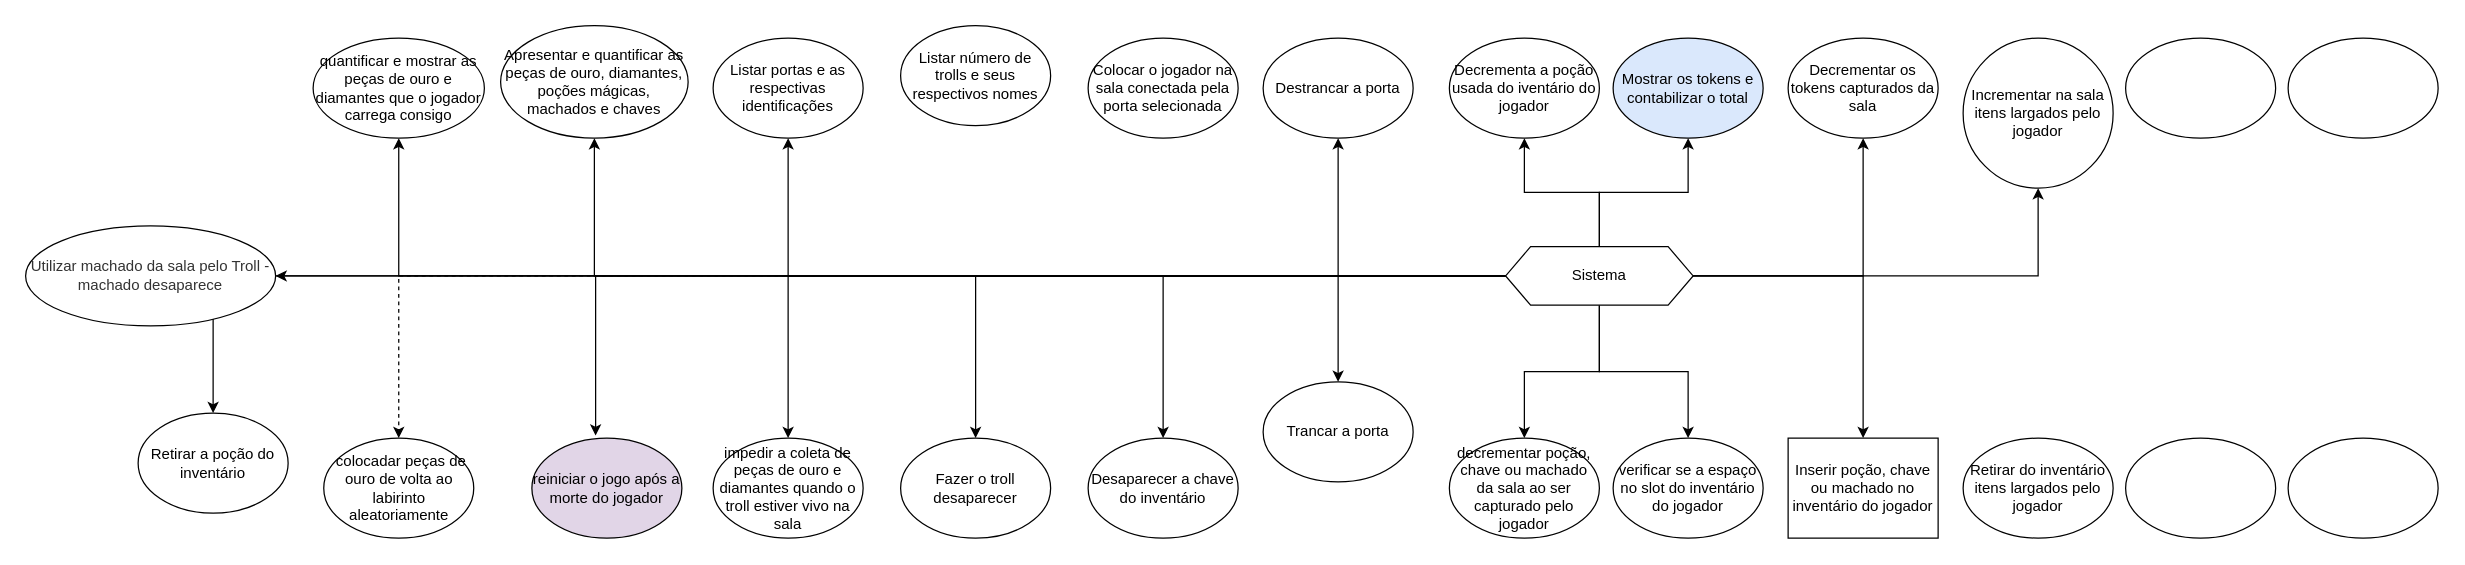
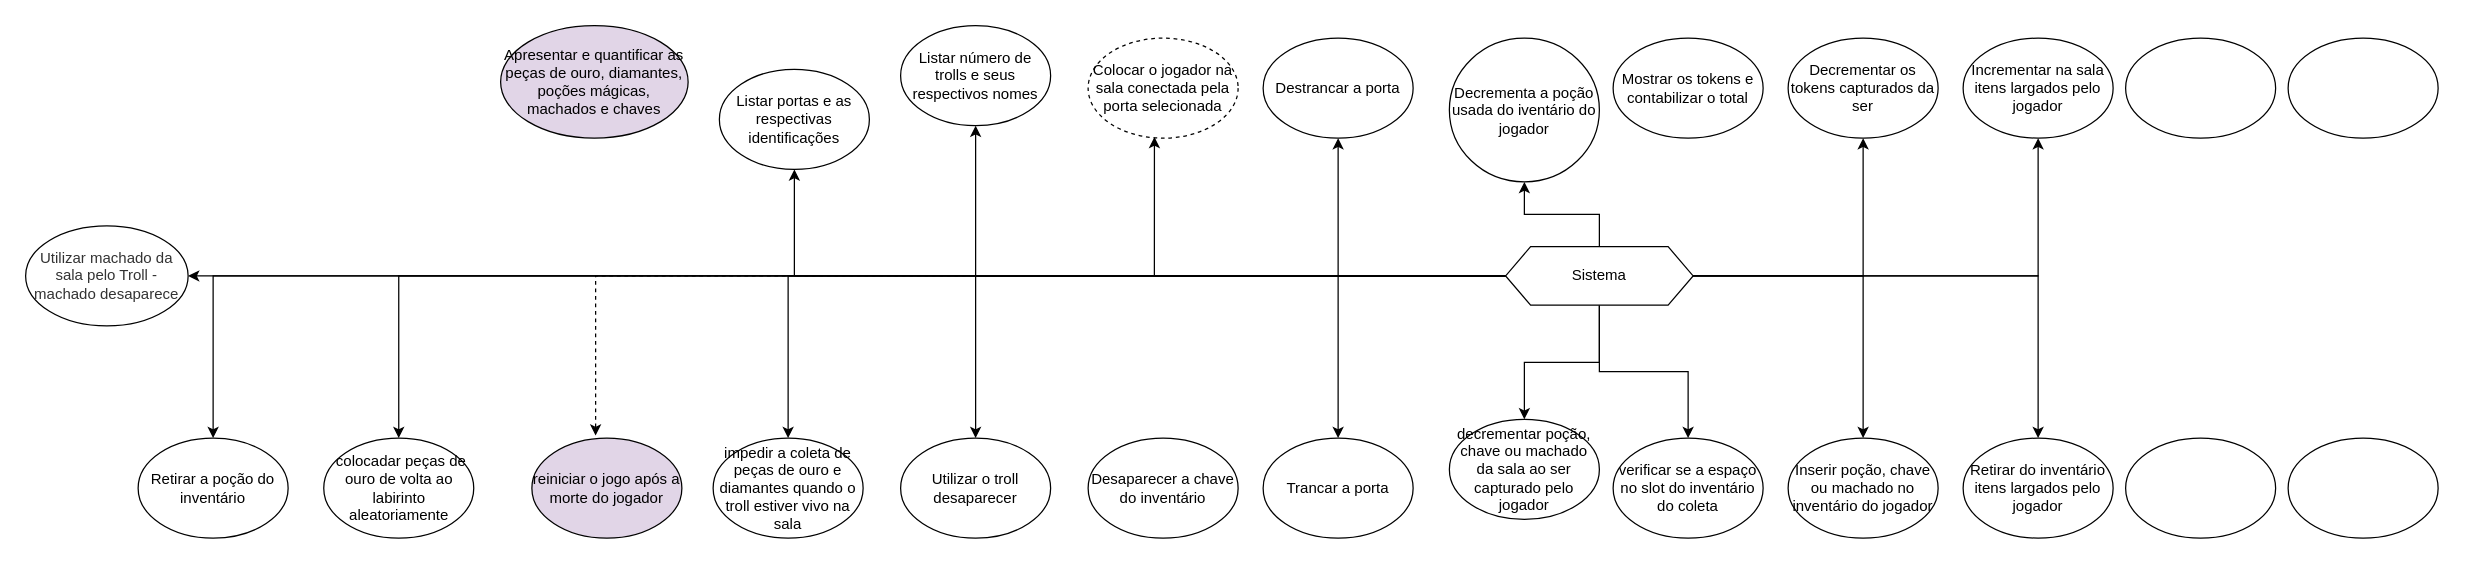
- <mxCell id="26" value="&lt;span&gt;Apresentar e quantificar as peças de ouro, diamantes, poções mágicas, machados e chaves&lt;/span&gt;" style="ellipse;whiteSpace=wrap;html=1;" vertex="1" parent="1"><mxGeometry x="400" y="20" width="150" height="90" as="geometry" /></mxCell>
+ <mxCell id="26" value="&lt;span&gt;Apresentar e quantificar as peças de ouro, diamantes, poções mágicas, machados e chaves&lt;/span&gt;" style="ellipse;whiteSpace=wrap;html=1;fillColor=#e1d5e7;" vertex="1" parent="1"><mxGeometry x="400" y="20" width="150" height="90" as="geometry" /></mxCell>
- <mxCell id="25" value="&lt;span&gt;quantificar e mostrar as peças de ouro e diamantes que o jogador carrega consigo&lt;/span&gt;" style="ellipse;whiteSpace=wrap;html=1;" vertex="1" parent="1"><mxGeometry x="250" y="30" width="137" height="80" as="geometry" /></mxCell>
- <mxCell id="27" value="&lt;span&gt;Listar portas e as respectivas identificações&lt;/span&gt;" style="ellipse;whiteSpace=wrap;html=1;" vertex="1" parent="1"><mxGeometry x="570" y="30" width="120" height="80" as="geometry" /></mxCell>
+ <mxCell id="27" value="&lt;span&gt;Listar portas e as respectivas identificações&lt;/span&gt;" style="ellipse;whiteSpace=wrap;html=1;" vertex="1" parent="1"><mxGeometry x="575" y="55" width="120" height="80" as="geometry" /></mxCell>
- <mxCell id="35" value="Colocar o jogador na sala conectada pela porta selecionada" style="ellipse;whiteSpace=wrap;html=1;" vertex="1" parent="1"><mxGeometry x="870" y="30" width="120" height="80" as="geometry" /></mxCell>
+ <mxCell id="35" value="Colocar o jogador na sala conectada pela porta selecionada" style="ellipse;whiteSpace=wrap;html=1;dashed=1;" vertex="1" parent="1"><mxGeometry x="870" y="30" width="120" height="80" as="geometry" /></mxCell>
- <mxCell id="39" value="Decrementa a poção usada do iventário do jogador" style="ellipse;whiteSpace=wrap;html=1;" vertex="1" parent="1"><mxGeometry x="1159" y="30" width="120" height="80" as="geometry" /></mxCell>
+ <mxCell id="39" value="Decrementa a poção usada do iventário do jogador" style="ellipse;whiteSpace=wrap;html=1;" vertex="1" parent="1"><mxGeometry x="1159" y="30" width="120" height="115" as="geometry" /></mxCell>
- <mxCell id="41" value="Mostrar os tokens e contabilizar o total" style="ellipse;whiteSpace=wrap;html=1;fillColor=#dae8fc;" vertex="1" parent="1"><mxGeometry x="1290" y="30" width="120" height="80" as="geometry" /></mxCell>
+ <mxCell id="41" value="Mostrar os tokens e contabilizar o total" style="ellipse;whiteSpace=wrap;html=1;" vertex="1" parent="1"><mxGeometry x="1290" y="30" width="120" height="80" as="geometry" /></mxCell>
- <mxCell id="43" value="Decrementar os tokens capturados da sala" style="ellipse;whiteSpace=wrap;html=1;" vertex="1" parent="1"><mxGeometry x="1430" y="30" width="120" height="80" as="geometry" /></mxCell>
+ <mxCell id="43" value="Decrementar os tokens capturados da ser" style="ellipse;whiteSpace=wrap;html=1;" vertex="1" parent="1"><mxGeometry x="1430" y="30" width="120" height="80" as="geometry" /></mxCell>
- <mxCell id="45" value="Incrementar na sala itens largados pelo jogador" style="ellipse;whiteSpace=wrap;html=1;" vertex="1" parent="1"><mxGeometry x="1570" y="30" width="120" height="120" as="geometry" /></mxCell>
+ <mxCell id="45" value="Incrementar na sala itens largados pelo jogador" style="ellipse;whiteSpace=wrap;html=1;" vertex="1" parent="1"><mxGeometry x="1570" y="30" width="120" height="80" as="geometry" /></mxCell>
- <mxCell id="17" style="edgeStyle=orthogonalEdgeStyle;rounded=0;orthogonalLoop=1;jettySize=auto;html=1;exitX=0.5;exitY=0;exitDx=0;exitDy=0;entryX=0.5;entryY=1;entryDx=0;entryDy=0;" edge="1" parent="1" source="24" target="41"><mxGeometry relative="1" as="geometry" /></mxCell>
+ <mxCell id="6" style="edgeStyle=orthogonalEdgeStyle;rounded=0;orthogonalLoop=1;jettySize=auto;html=1;exitX=0;exitY=0.5;exitDx=0;exitDy=0;entryX=0.5;entryY=1;entryDx=0;entryDy=0;" edge="1" parent="1" source="24" target="28"><mxGeometry relative="1" as="geometry" /></mxCell>
+ <mxCell id="7" style="edgeStyle=orthogonalEdgeStyle;rounded=0;orthogonalLoop=1;jettySize=auto;html=1;exitX=0;exitY=0.5;exitDx=0;exitDy=0;entryX=0.442;entryY=0.988;entryDx=0;entryDy=0;entryPerimeter=0;" edge="1" parent="1" source="24" target="35"><mxGeometry relative="1" as="geometry" /></mxCell>
- <mxCell id="3" style="edgeStyle=orthogonalEdgeStyle;rounded=0;orthogonalLoop=1;jettySize=auto;html=1;exitX=0;exitY=0.5;exitDx=0;exitDy=0;entryX=0.5;entryY=1;entryDx=0;entryDy=0;" edge="1" parent="1" source="24" target="25"><mxGeometry relative="1" as="geometry" /></mxCell>
- <mxCell id="4" style="edgeStyle=orthogonalEdgeStyle;rounded=0;orthogonalLoop=1;jettySize=auto;html=1;exitX=0;exitY=0.5;exitDx=0;exitDy=0;entryX=0.5;entryY=1;entryDx=0;entryDy=0;" edge="1" parent="1" source="24" target="26"><mxGeometry relative="1" as="geometry" /></mxCell>
- <mxCell id="29" value="&lt;span style=&quot;color: rgb(51 , 51 , 51)&quot;&gt;Utilizar machado da sala pelo Troll - machado desaparece&lt;/span&gt;" style="ellipse;whiteSpace=wrap;html=1;" vertex="1" parent="1"><mxGeometry x="20" y="180.23" width="200" height="80" as="geometry" /></mxCell>
+ <mxCell id="29" value="&lt;span style=&quot;color: rgb(51 , 51 , 51)&quot;&gt;Utilizar machado da sala pelo Troll - machado desaparece&lt;/span&gt;" style="ellipse;whiteSpace=wrap;html=1;" vertex="1" parent="1"><mxGeometry x="20" y="180.23" width="130" height="80" as="geometry" /></mxCell>
- <mxCell id="11" style="edgeStyle=orthogonalEdgeStyle;rounded=0;orthogonalLoop=1;jettySize=auto;html=1;exitX=0;exitY=0.5;exitDx=0;exitDy=0;entryX=0.425;entryY=-0.025;entryDx=0;entryDy=0;entryPerimeter=0;" edge="1" parent="1" source="24" target="32"><mxGeometry relative="1" as="geometry" /></mxCell>
+ <mxCell id="11" style="edgeStyle=orthogonalEdgeStyle;rounded=0;orthogonalLoop=1;jettySize=auto;html=1;exitX=0;exitY=0.5;exitDx=0;exitDy=0;entryX=0.425;entryY=-0.025;entryDx=0;entryDy=0;entryPerimeter=0;dashed=1;" edge="1" parent="1" source="24" target="32"><mxGeometry relative="1" as="geometry" /></mxCell>
- <mxCell id="10" style="edgeStyle=orthogonalEdgeStyle;rounded=0;orthogonalLoop=1;jettySize=auto;html=1;exitX=0;exitY=0.5;exitDx=0;exitDy=0;entryX=0.5;entryY=0;entryDx=0;entryDy=0;dashed=1;" edge="1" parent="1" source="24" target="31"><mxGeometry relative="1" as="geometry" /></mxCell>
+ <mxCell id="10" style="edgeStyle=orthogonalEdgeStyle;rounded=0;orthogonalLoop=1;jettySize=auto;html=1;exitX=0;exitY=0.5;exitDx=0;exitDy=0;entryX=0.5;entryY=0;entryDx=0;entryDy=0;" edge="1" parent="1" source="24" target="31"><mxGeometry relative="1" as="geometry" /></mxCell>
- <mxCell id="14" style="edgeStyle=orthogonalEdgeStyle;rounded=0;orthogonalLoop=1;jettySize=auto;html=1;exitX=0;exitY=0.5;exitDx=0;exitDy=0;" edge="1" parent="1" source="24" target="36"><mxGeometry relative="1" as="geometry" /></mxCell>
+ <mxCell id="23" style="edgeStyle=orthogonalEdgeStyle;rounded=0;orthogonalLoop=1;jettySize=auto;html=1;exitX=1;exitY=0.5;exitDx=0;exitDy=0;" edge="1" parent="1" source="24" target="46"><mxGeometry relative="1" as="geometry" /></mxCell>
- <mxCell id="38" value="Trancar a porta" style="ellipse;whiteSpace=wrap;html=1;" vertex="1" parent="1"><mxGeometry x="1010" y="305" width="120" height="80" as="geometry" /></mxCell>
+ <mxCell id="38" value="Trancar a porta" style="ellipse;whiteSpace=wrap;html=1;" vertex="1" parent="1"><mxGeometry x="1010" y="350" width="120" height="80" as="geometry" /></mxCell>
- <mxCell id="30" value="&lt;span&gt;Retirar a poção do inventário&lt;/span&gt;" style="ellipse;whiteSpace=wrap;html=1;" vertex="1" parent="1"><mxGeometry x="110" y="330" width="120" height="80" as="geometry" /></mxCell>
+ <mxCell id="30" value="&lt;span&gt;Retirar a poção do inventário&lt;/span&gt;" style="ellipse;whiteSpace=wrap;html=1;" vertex="1" parent="1"><mxGeometry x="110" y="350" width="120" height="80" as="geometry" /></mxCell>
- <mxCell id="34" value="Fazer o troll desaparecer" style="ellipse;whiteSpace=wrap;html=1;" vertex="1" parent="1"><mxGeometry x="720" y="350" width="120" height="80" as="geometry" /></mxCell>
+ <mxCell id="34" value="Utilizar o troll desaparecer" style="ellipse;whiteSpace=wrap;html=1;" vertex="1" parent="1"><mxGeometry x="720" y="350" width="120" height="80" as="geometry" /></mxCell>
- <mxCell id="40" value="decrementar poção, chave ou machado da sala ao ser capturado pelo jogador" style="ellipse;whiteSpace=wrap;html=1;" vertex="1" parent="1"><mxGeometry x="1159" y="350" width="120" height="80" as="geometry" /></mxCell>
+ <mxCell id="40" value="decrementar poção, chave ou machado da sala ao ser capturado pelo jogador" style="ellipse;whiteSpace=wrap;html=1;" vertex="1" parent="1"><mxGeometry x="1159" y="335" width="120" height="80" as="geometry" /></mxCell>
- <mxCell id="42" value="verificar se a espaço no slot do inventário do jogador" style="ellipse;whiteSpace=wrap;html=1;" vertex="1" parent="1"><mxGeometry x="1290" y="350" width="120" height="80" as="geometry" /></mxCell>
+ <mxCell id="42" value="verificar se a espaço no slot do inventário do coleta" style="ellipse;whiteSpace=wrap;html=1;" vertex="1" parent="1"><mxGeometry x="1290" y="350" width="120" height="80" as="geometry" /></mxCell>
- <mxCell id="44" value="Inserir poção, chave ou machado no inventário do jogador" style="whiteSpace=wrap;html=1;rounded=0;" vertex="1" parent="1"><mxGeometry x="1430" y="350" width="120" height="80" as="geometry" /></mxCell>
+ <mxCell id="44" value="Inserir poção, chave ou machado no inventário do jogador" style="ellipse;whiteSpace=wrap;html=1;" vertex="1" parent="1"><mxGeometry x="1430" y="350" width="120" height="80" as="geometry" /></mxCell>
